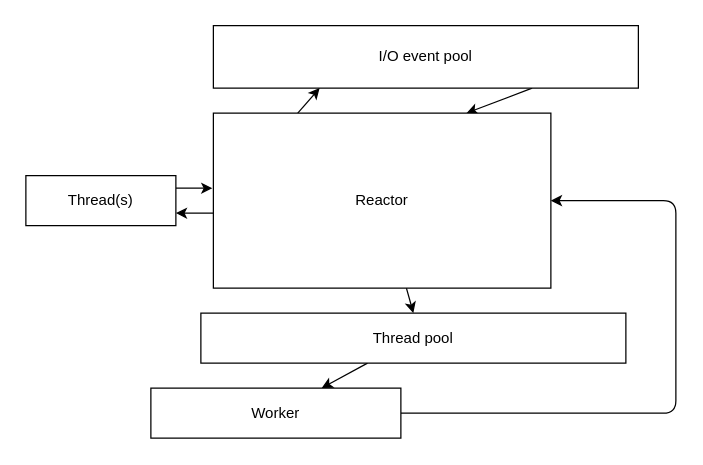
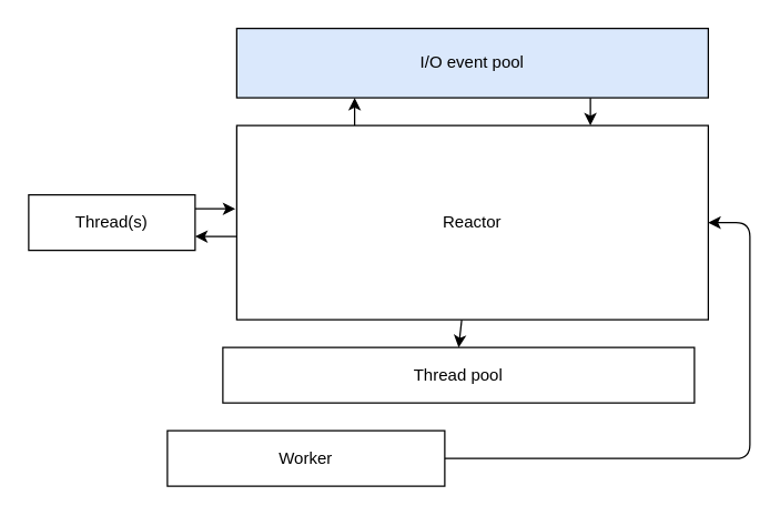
- <mxCell id="5" value="I/O event pool" style="rounded=0;whiteSpace=wrap;html=1;" parent="1" vertex="1"><mxGeometry x="170" y="20" width="340" height="50" as="geometry" /></mxCell>
+ <mxCell id="5" value="I/O event pool" style="rounded=0;whiteSpace=wrap;html=1;fillColor=#dae8fc;" parent="1" vertex="1"><mxGeometry x="170" y="20" width="340" height="50" as="geometry" /></mxCell>
- <mxCell id="9" value="Reactor" style="rounded=0;whiteSpace=wrap;html=1;" parent="1" vertex="1"><mxGeometry x="170" y="90" width="270" height="140" as="geometry" /></mxCell>
+ <mxCell id="9" value="Reactor" style="rounded=0;whiteSpace=wrap;html=1;" parent="1" vertex="1"><mxGeometry x="170" y="90" width="340" height="140" as="geometry" /></mxCell>
- <mxCell id="10" value="" style="edgeStyle=none;html=1;" parent="1" source="11" target="13" edge="1"><mxGeometry relative="1" as="geometry" /></mxCell>
